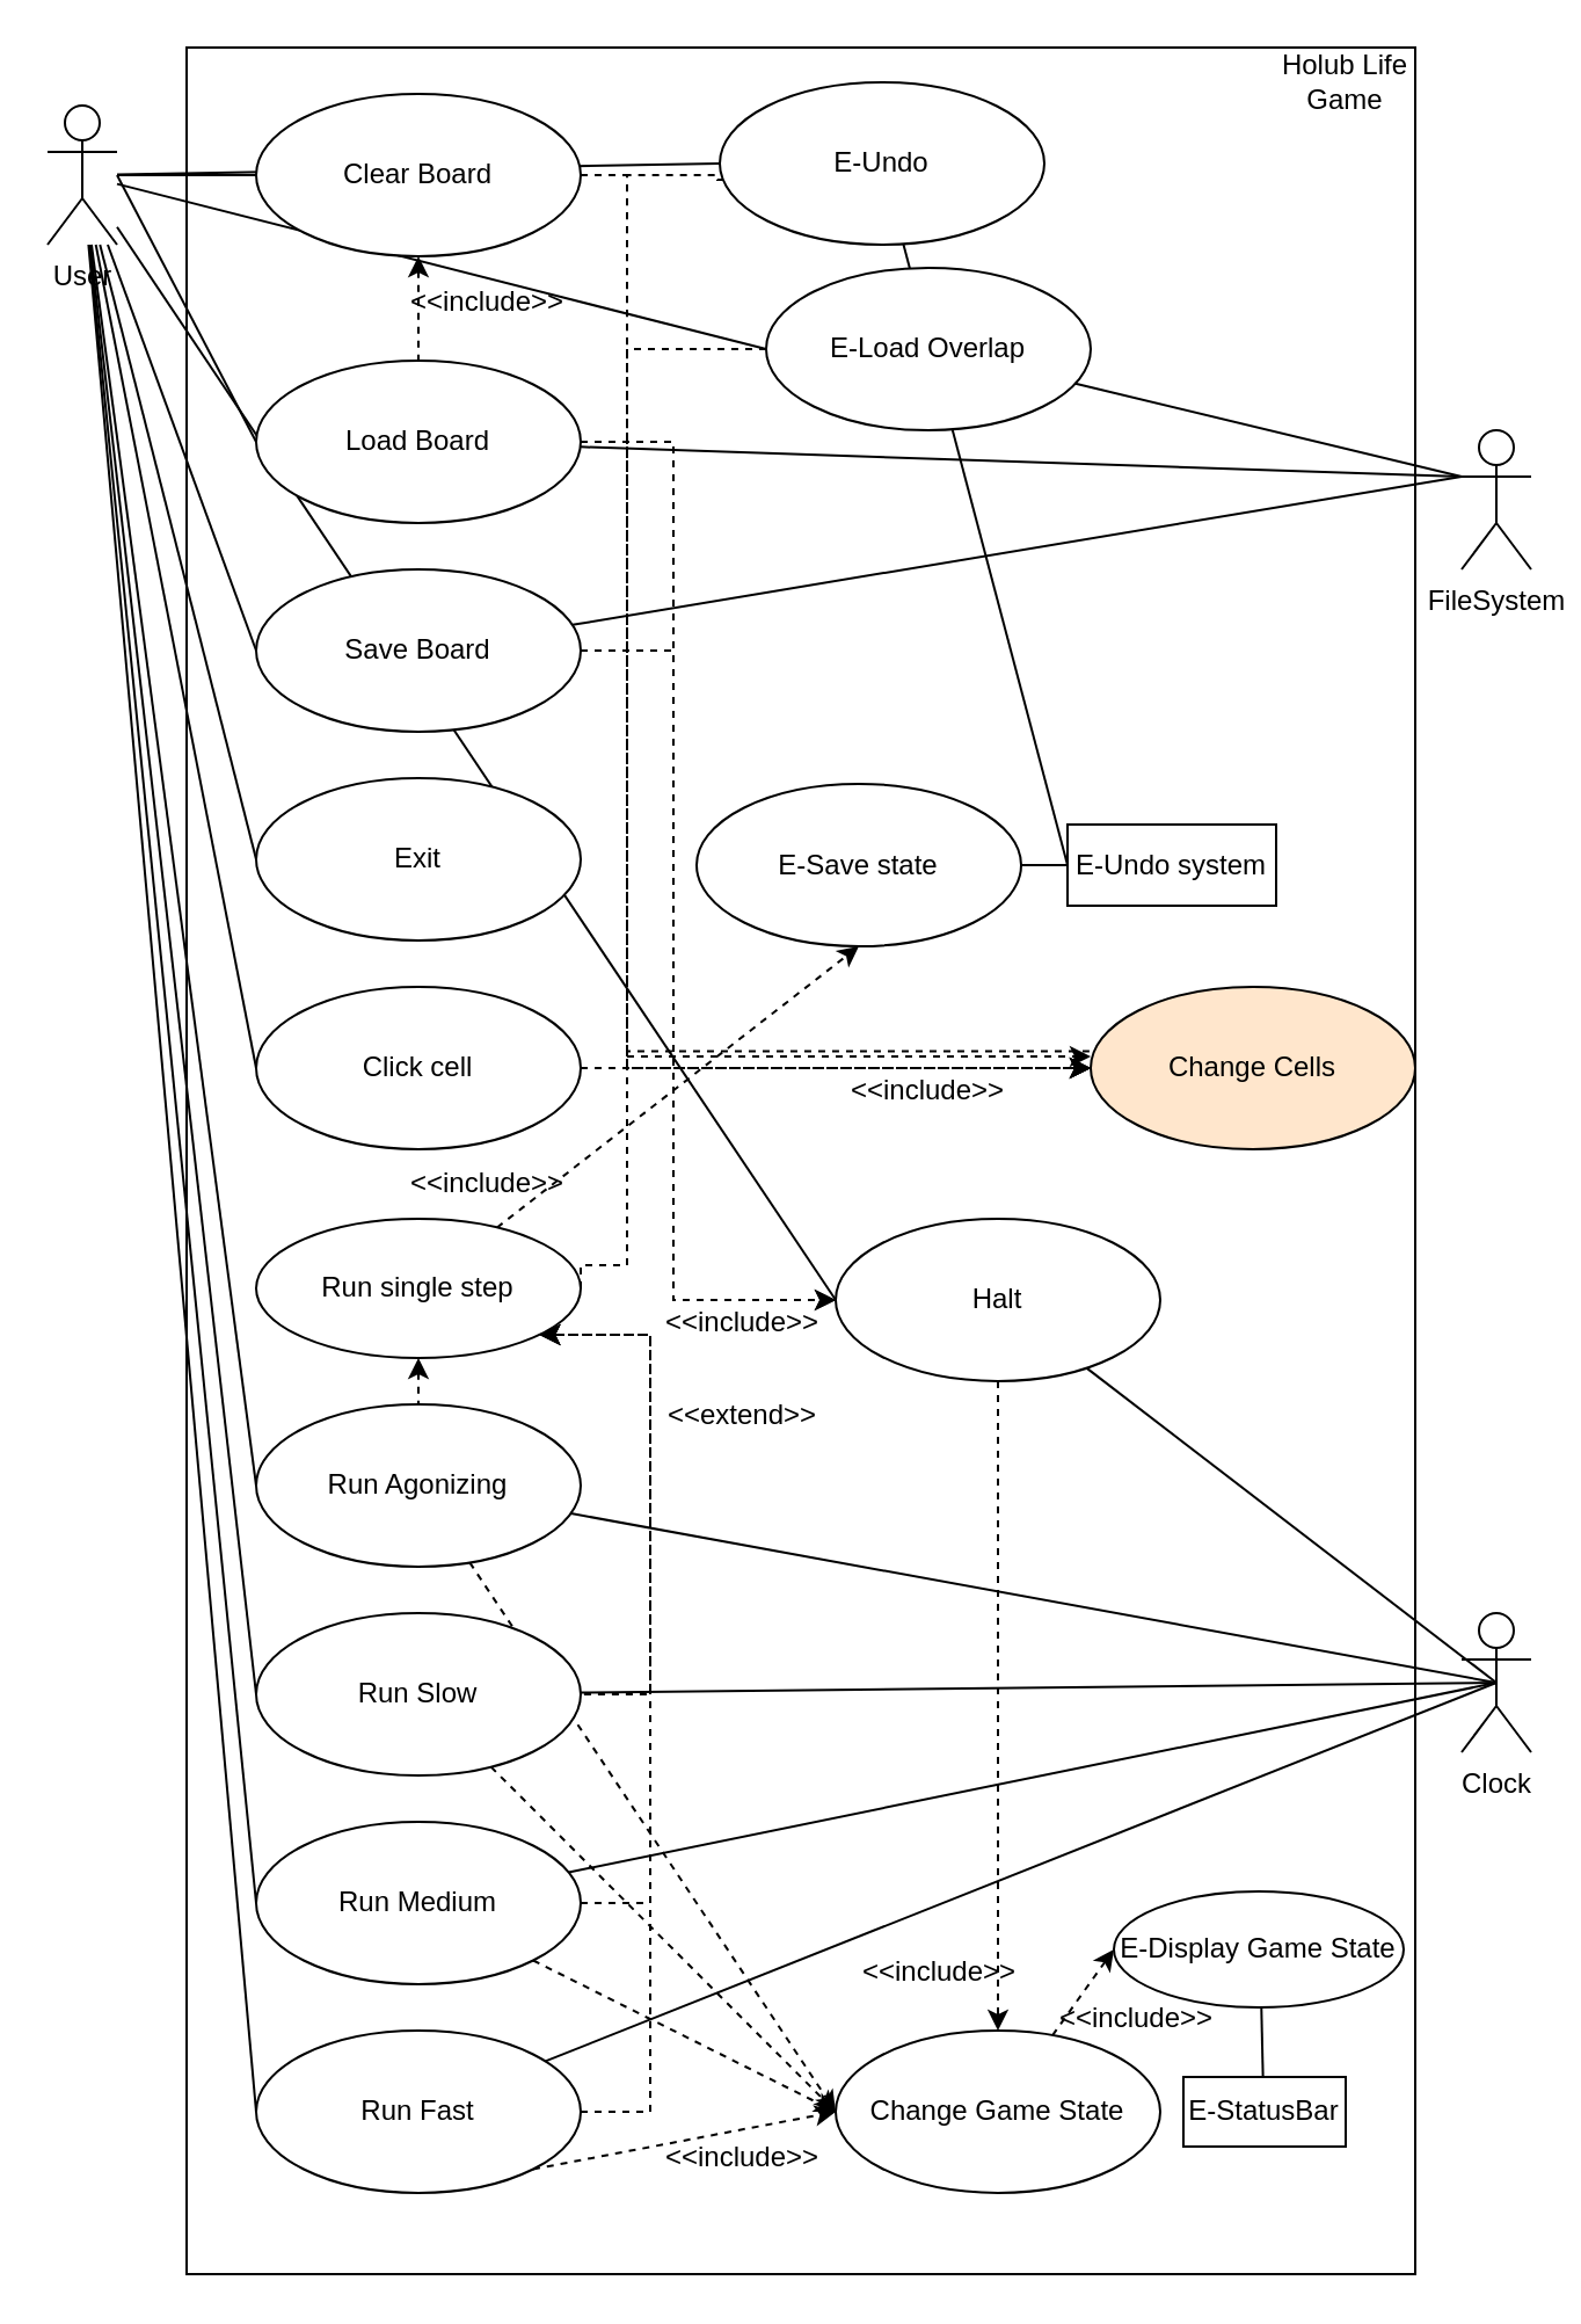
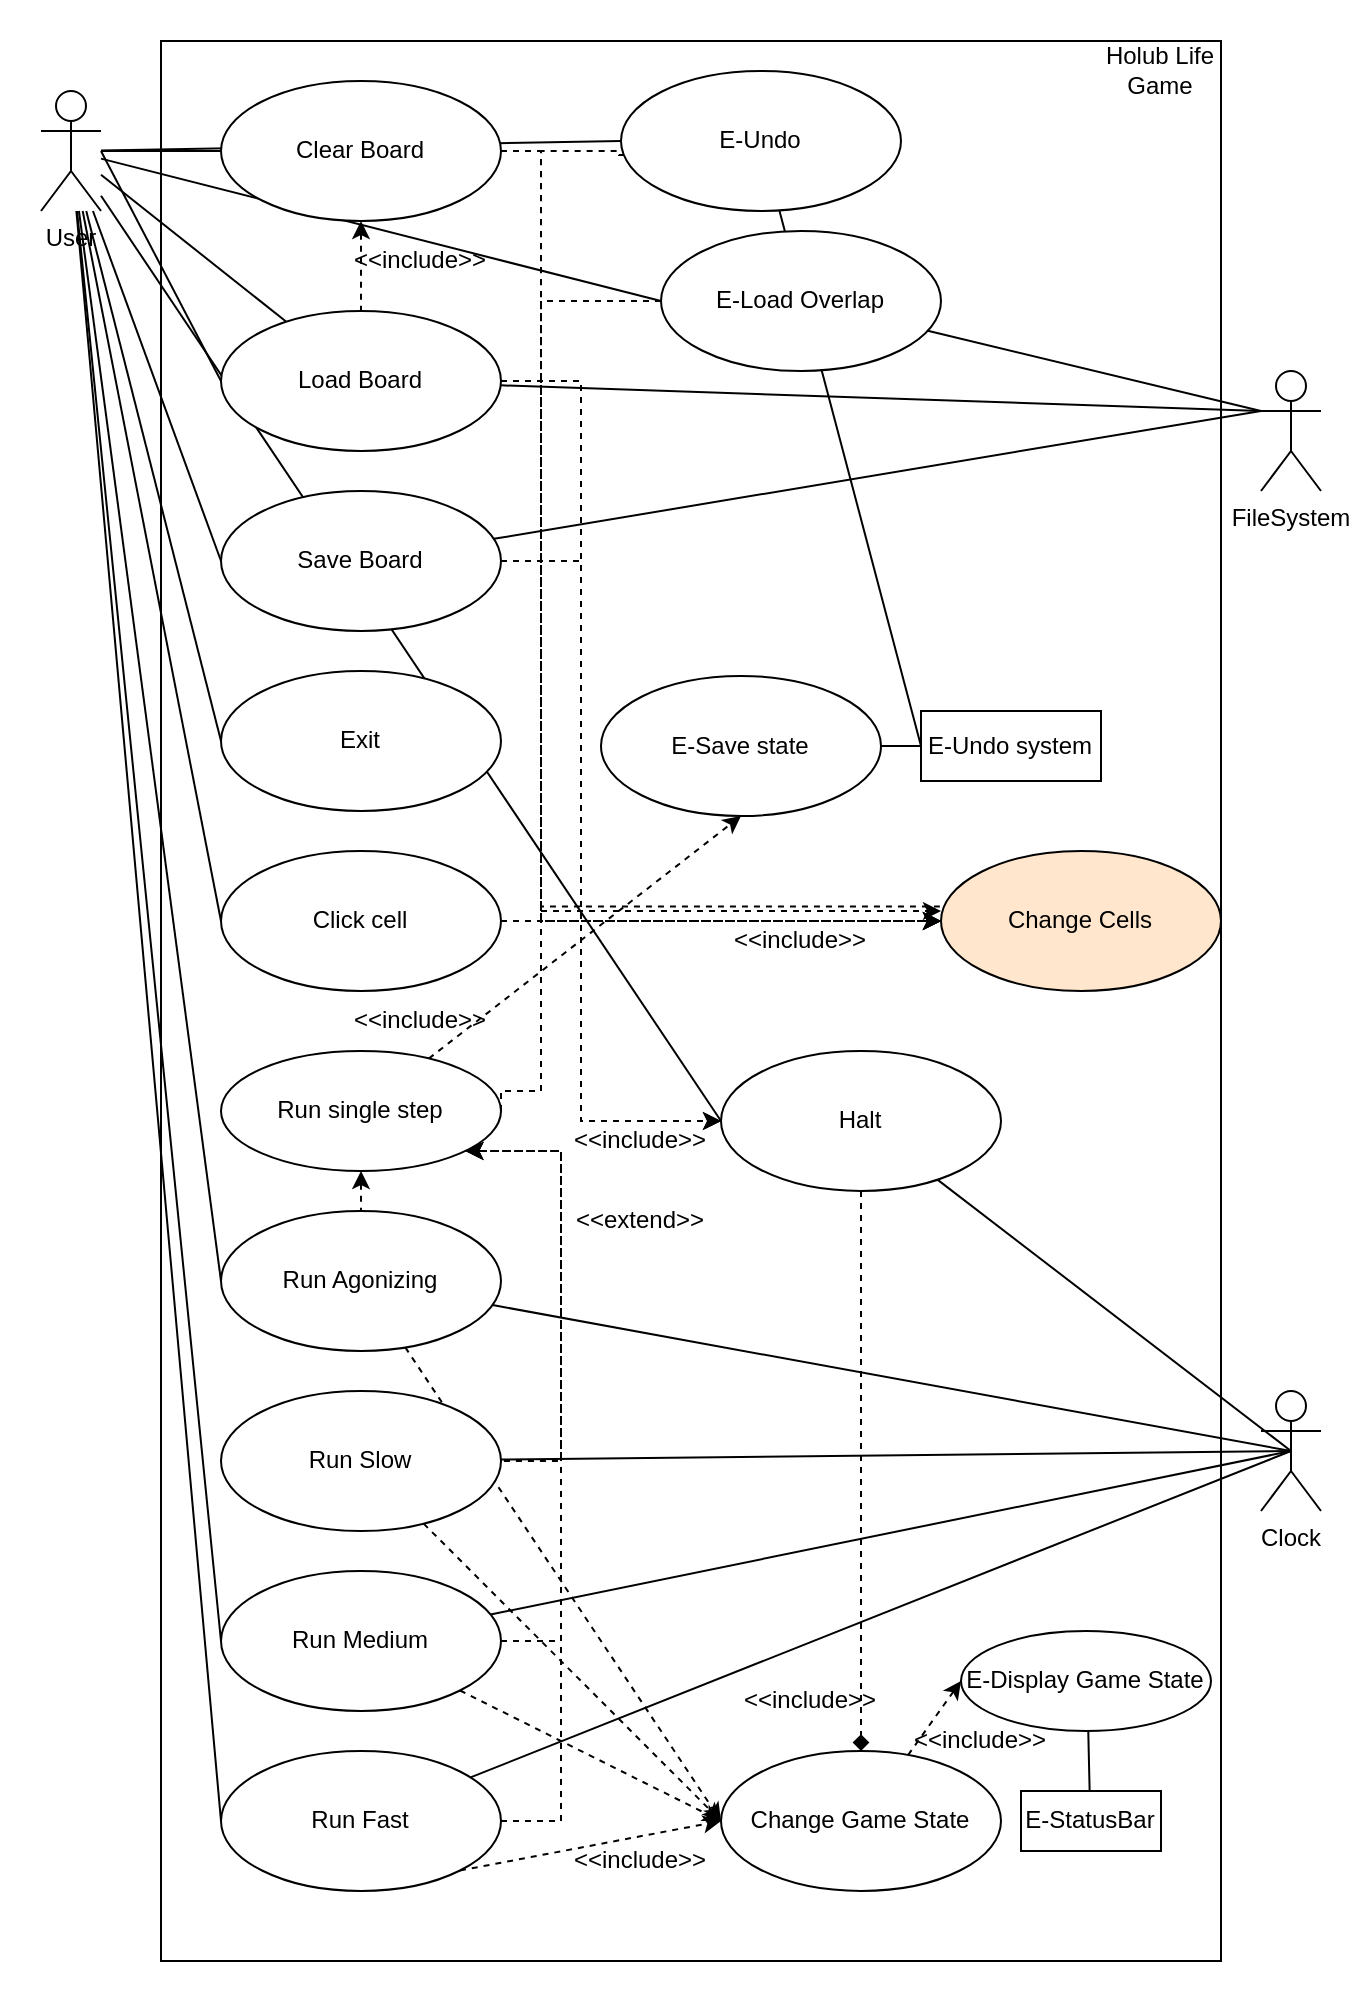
- <mxCell id="8" style="edgeStyle=none;rounded=0;orthogonalLoop=1;jettySize=auto;html=1;entryX=0;entryY=0.5;entryDx=0;entryDy=0;startArrow=none;startFill=0;endArrow=none;endFill=0;" edge="1" parent="1" source="14" target="43"><mxGeometry relative="1" as="geometry" /></mxCell>
+ <mxCell id="8" style="edgeStyle=none;rounded=0;orthogonalLoop=1;jettySize=auto;html=1;startArrow=none;startFill=0;endArrow=none;endFill=0;" edge="1" parent="1" source="14" target="22"><mxGeometry relative="1" as="geometry" /></mxCell>
- <mxCell id="54" style="edgeStyle=none;rounded=0;orthogonalLoop=1;jettySize=auto;html=1;entryX=0.5;entryY=0;entryDx=0;entryDy=0;startArrow=none;startFill=0;endArrow=classic;endFill=1;dashed=1;" edge="1" parent="1" source="56" target="36"><mxGeometry relative="1" as="geometry" /></mxCell>
+ <mxCell id="54" style="edgeStyle=none;rounded=0;orthogonalLoop=1;jettySize=auto;html=1;entryX=0.5;entryY=0;entryDx=0;entryDy=0;startArrow=none;startFill=0;endArrow=diamond;endFill=1;dashed=1;" edge="1" parent="1" source="56" target="36"><mxGeometry relative="1" as="geometry" /></mxCell>
